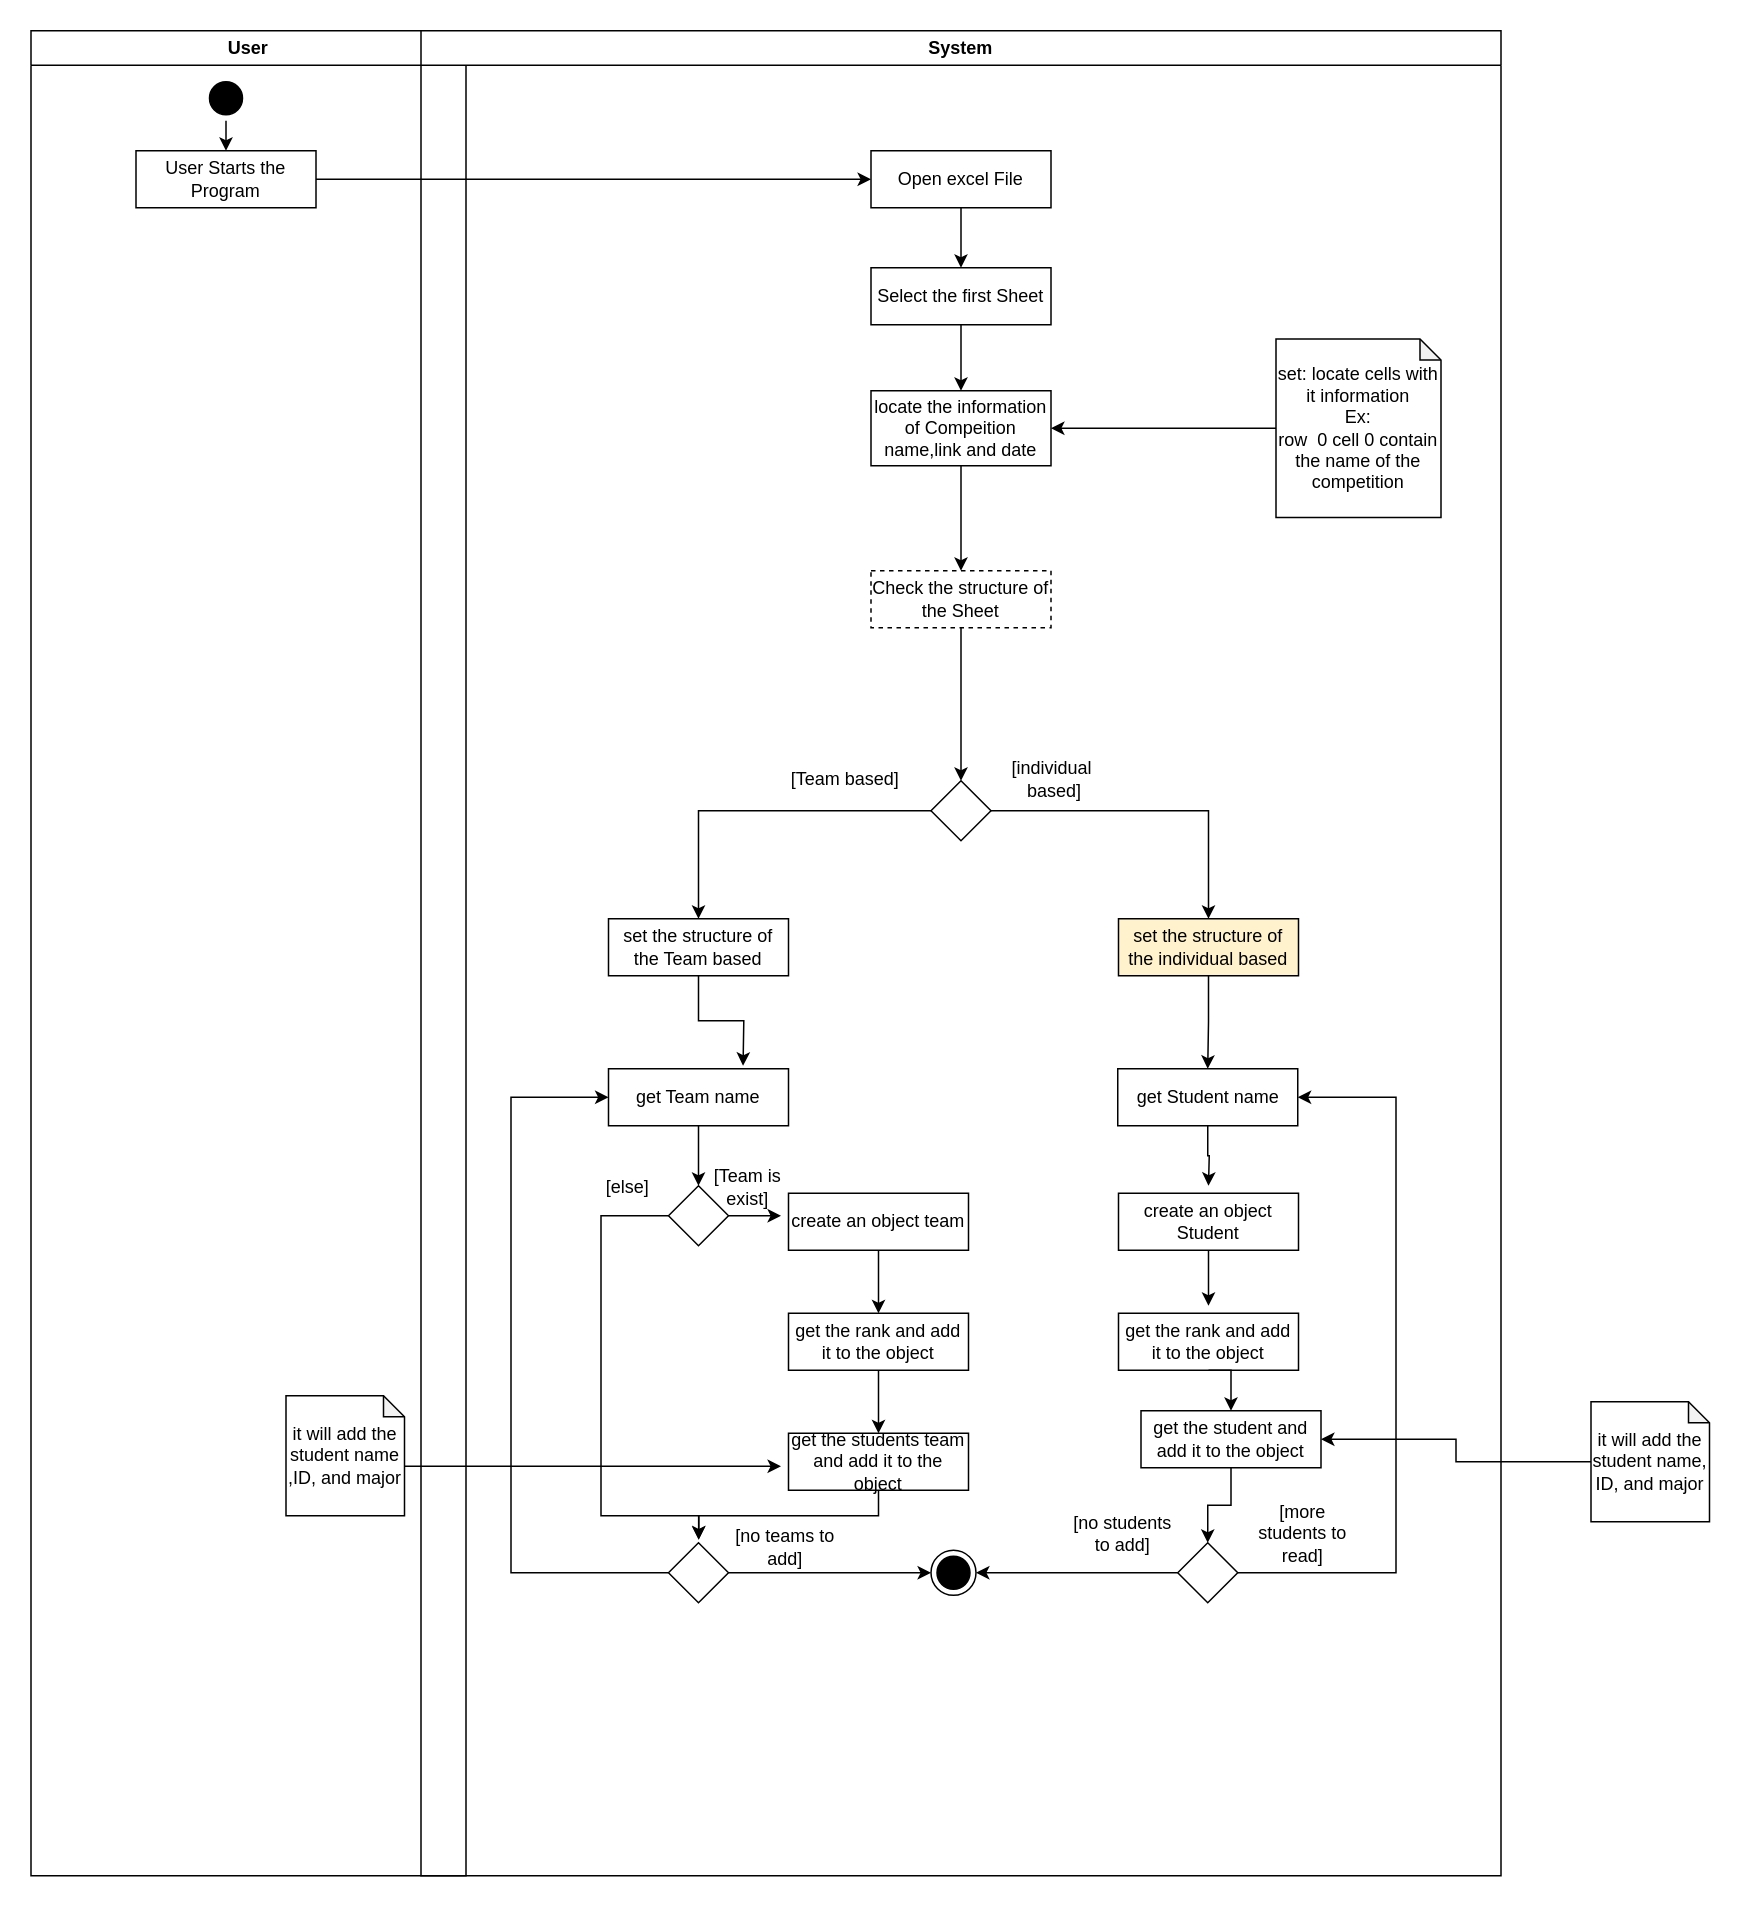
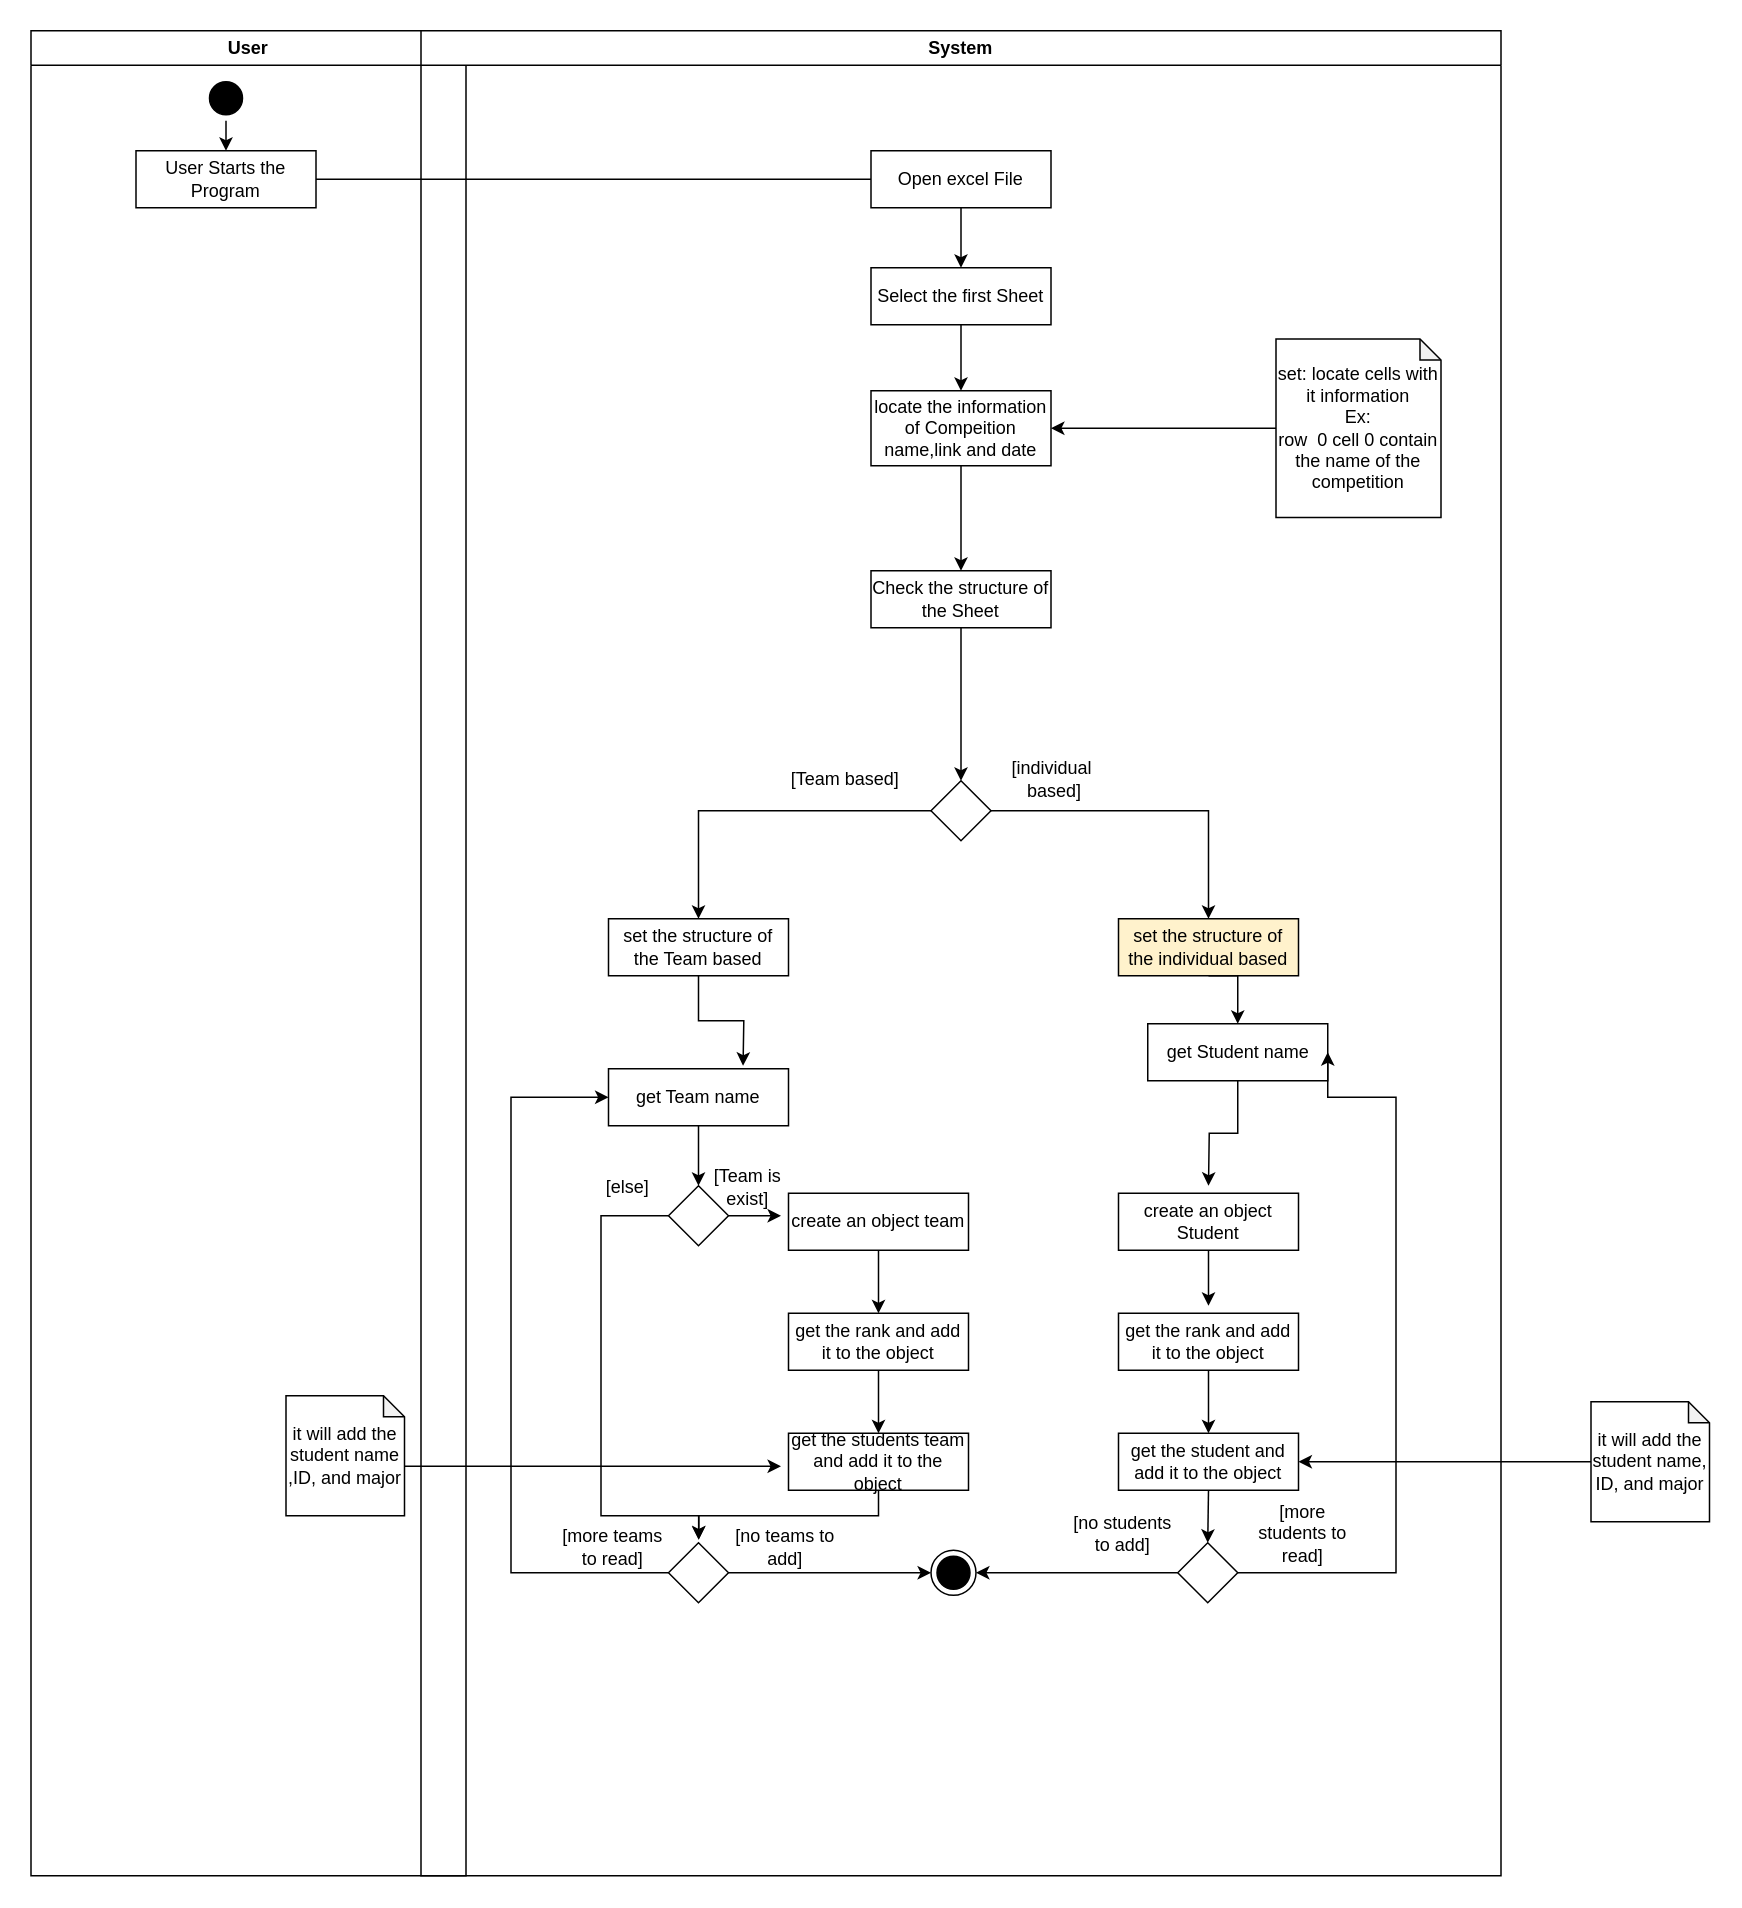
- <mxCell id="61" style="edgeStyle=orthogonalEdgeStyle;rounded=0;orthogonalLoop=1;jettySize=auto;html=1;exitX=1;exitY=0.5;exitDx=0;exitDy=0;entryX=0;entryY=0.5;entryDx=0;entryDy=0;startArrow=none;startFill=0;endArrow=classic;endFill=1;" parent="1" source="5" target="9" edge="1"><mxGeometry relative="1" as="geometry" /></mxCell>
+ <mxCell id="61" style="edgeStyle=orthogonalEdgeStyle;rounded=0;orthogonalLoop=1;jettySize=auto;html=1;exitX=1;exitY=0.5;exitDx=0;exitDy=0;entryX=0;entryY=0.5;entryDx=0;entryDy=0;startArrow=none;startFill=0;endArrow=none;endFill=1;" parent="1" source="5" target="9" edge="1"><mxGeometry relative="1" as="geometry" /></mxCell>
- <mxCell id="13" value="Check the structure of the Sheet" style="rounded=0;whiteSpace=wrap;html=1;strokeColor=#000000;dashed=1;" parent="7" vertex="1"><mxGeometry x="300" y="360" width="120" height="38" as="geometry" /></mxCell>
+ <mxCell id="13" value="Check the structure of the Sheet" style="rounded=0;whiteSpace=wrap;html=1;strokeColor=#000000;" parent="7" vertex="1"><mxGeometry x="300" y="360" width="120" height="38" as="geometry" /></mxCell>
- <mxCell id="46" value="get Student name" style="rounded=0;whiteSpace=wrap;html=1;strokeColor=#000000;" parent="7" vertex="1"><mxGeometry x="464.5" y="692" width="120" height="38" as="geometry" /></mxCell>
+ <mxCell id="46" value="get Student name" style="rounded=0;whiteSpace=wrap;html=1;strokeColor=#000000;" parent="7" vertex="1"><mxGeometry x="484.5" y="662" width="120" height="38" as="geometry" /></mxCell>
- <mxCell id="37" value="get the student and add it to the object" style="rounded=0;whiteSpace=wrap;html=1;strokeColor=#000000;" parent="7" vertex="1"><mxGeometry x="480" y="920" width="120" height="38" as="geometry" /></mxCell>
+ <mxCell id="37" value="get the student and add it to the object" style="rounded=0;whiteSpace=wrap;html=1;strokeColor=#000000;" parent="7" vertex="1"><mxGeometry x="465" y="935" width="120" height="38" as="geometry" /></mxCell>
+ <mxCell id="32" value="[more teams to read]" style="text;html=1;strokeColor=none;fillColor=none;align=center;verticalAlign=middle;whiteSpace=wrap;rounded=0;" parent="7" vertex="1"><mxGeometry x="89.5" y="1000" width="75.5" height="22" as="geometry" /></mxCell>
